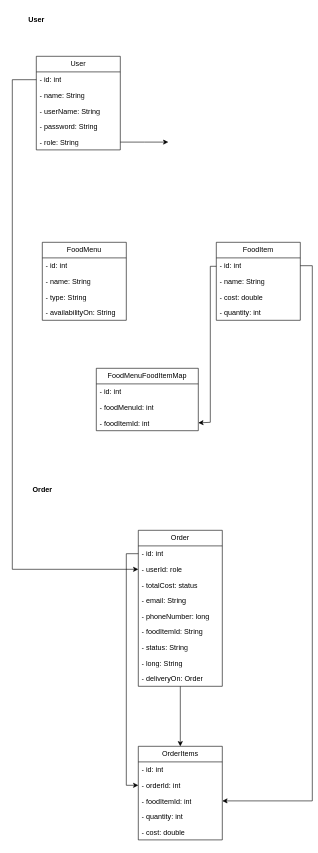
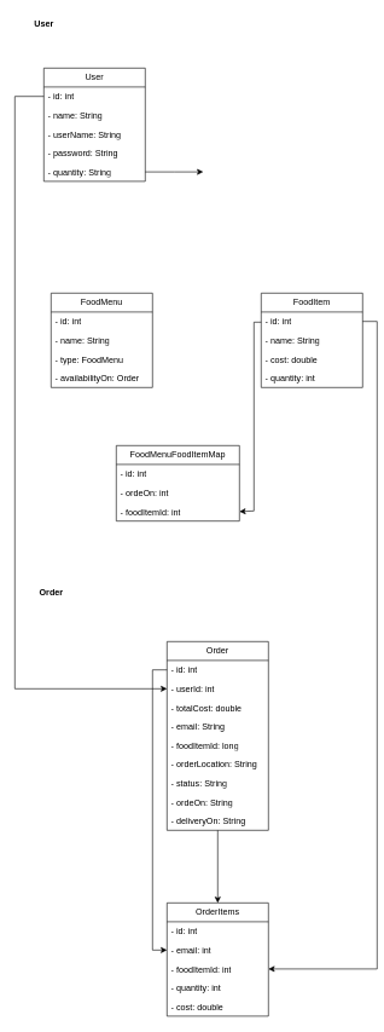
- <mxCell id="43" value="- role: String" style="text;strokeColor=none;fillColor=none;align=left;verticalAlign=top;spacingLeft=4;spacingRight=4;overflow=hidden;rotatable=0;points=[[0,0.5],[1,0.5]];portConstraint=eastwest;whiteSpace=wrap;html=1;" parent="37" vertex="1"><mxGeometry y="130" width="140" height="26" as="geometry" /></mxCell>
+ <mxCell id="43" value="- quantity: String" style="text;strokeColor=none;fillColor=none;align=left;verticalAlign=top;spacingLeft=4;spacingRight=4;overflow=hidden;rotatable=0;points=[[0,0.5],[1,0.5]];portConstraint=eastwest;whiteSpace=wrap;html=1;" parent="37" vertex="1"><mxGeometry y="130" width="140" height="26" as="geometry" /></mxCell>
- <mxCell id="5" value="- type: String" style="text;strokeColor=none;fillColor=none;align=left;verticalAlign=top;spacingLeft=4;spacingRight=4;overflow=hidden;rotatable=0;points=[[0,0.5],[1,0.5]];portConstraint=eastwest;whiteSpace=wrap;html=1;" parent="2" vertex="1"><mxGeometry y="78" width="140" height="26" as="geometry" /></mxCell>
+ <mxCell id="5" value="- type: FoodMenu" style="text;strokeColor=none;fillColor=none;align=left;verticalAlign=top;spacingLeft=4;spacingRight=4;overflow=hidden;rotatable=0;points=[[0,0.5],[1,0.5]];portConstraint=eastwest;whiteSpace=wrap;html=1;" parent="2" vertex="1"><mxGeometry y="78" width="140" height="26" as="geometry" /></mxCell>
- <mxCell id="6" value="- availabilityOn: String" style="text;strokeColor=none;fillColor=none;align=left;verticalAlign=top;spacingLeft=4;spacingRight=4;overflow=hidden;rotatable=0;points=[[0,0.5],[1,0.5]];portConstraint=eastwest;whiteSpace=wrap;html=1;" parent="2" vertex="1"><mxGeometry y="104" width="140" height="26" as="geometry" /></mxCell>
+ <mxCell id="6" value="- availabilityOn: Order" style="text;strokeColor=none;fillColor=none;align=left;verticalAlign=top;spacingLeft=4;spacingRight=4;overflow=hidden;rotatable=0;points=[[0,0.5],[1,0.5]];portConstraint=eastwest;whiteSpace=wrap;html=1;" parent="2" vertex="1"><mxGeometry y="104" width="140" height="26" as="geometry" /></mxCell>
- <mxCell id="15" value="- foodMenuId: int" style="text;strokeColor=none;fillColor=none;align=left;verticalAlign=top;spacingLeft=4;spacingRight=4;overflow=hidden;rotatable=0;points=[[0,0.5],[1,0.5]];portConstraint=eastwest;whiteSpace=wrap;html=1;" parent="13" vertex="1"><mxGeometry y="52" width="170" height="26" as="geometry" /></mxCell>
+ <mxCell id="15" value="- ordeOn: int" style="text;strokeColor=none;fillColor=none;align=left;verticalAlign=top;spacingLeft=4;spacingRight=4;overflow=hidden;rotatable=0;points=[[0,0.5],[1,0.5]];portConstraint=eastwest;whiteSpace=wrap;html=1;" parent="13" vertex="1"><mxGeometry y="52" width="170" height="26" as="geometry" /></mxCell>
- <mxCell id="21" value="- userId: role" style="text;strokeColor=none;fillColor=none;align=left;verticalAlign=top;spacingLeft=4;spacingRight=4;overflow=hidden;rotatable=0;points=[[0,0.5],[1,0.5]];portConstraint=eastwest;whiteSpace=wrap;html=1;" parent="19" vertex="1"><mxGeometry y="52" width="140" height="26" as="geometry" /></mxCell>
+ <mxCell id="21" value="- userId: int" style="text;strokeColor=none;fillColor=none;align=left;verticalAlign=top;spacingLeft=4;spacingRight=4;overflow=hidden;rotatable=0;points=[[0,0.5],[1,0.5]];portConstraint=eastwest;whiteSpace=wrap;html=1;" parent="19" vertex="1"><mxGeometry y="52" width="140" height="26" as="geometry" /></mxCell>
- <mxCell id="22" value="- totalCost: status" style="text;strokeColor=none;fillColor=none;align=left;verticalAlign=top;spacingLeft=4;spacingRight=4;overflow=hidden;rotatable=0;points=[[0,0.5],[1,0.5]];portConstraint=eastwest;whiteSpace=wrap;html=1;" parent="19" vertex="1"><mxGeometry y="78" width="140" height="26" as="geometry" /></mxCell>
+ <mxCell id="22" value="- totalCost: double" style="text;strokeColor=none;fillColor=none;align=left;verticalAlign=top;spacingLeft=4;spacingRight=4;overflow=hidden;rotatable=0;points=[[0,0.5],[1,0.5]];portConstraint=eastwest;whiteSpace=wrap;html=1;" parent="19" vertex="1"><mxGeometry y="78" width="140" height="26" as="geometry" /></mxCell>
- <mxCell id="24" value="- phoneNumber: long" style="text;strokeColor=none;fillColor=none;align=left;verticalAlign=top;spacingLeft=4;spacingRight=4;overflow=hidden;rotatable=0;points=[[0,0.5],[1,0.5]];portConstraint=eastwest;whiteSpace=wrap;html=1;" parent="19" vertex="1"><mxGeometry y="130" width="140" height="26" as="geometry" /></mxCell>
+ <mxCell id="24" value="- foodItemId: long" style="text;strokeColor=none;fillColor=none;align=left;verticalAlign=top;spacingLeft=4;spacingRight=4;overflow=hidden;rotatable=0;points=[[0,0.5],[1,0.5]];portConstraint=eastwest;whiteSpace=wrap;html=1;" parent="19" vertex="1"><mxGeometry y="130" width="140" height="26" as="geometry" /></mxCell>
- <mxCell id="25" value="- foodItemId: String" style="text;strokeColor=none;fillColor=none;align=left;verticalAlign=top;spacingLeft=4;spacingRight=4;overflow=hidden;rotatable=0;points=[[0,0.5],[1,0.5]];portConstraint=eastwest;whiteSpace=wrap;html=1;" parent="19" vertex="1"><mxGeometry y="156" width="140" height="26" as="geometry" /></mxCell>
+ <mxCell id="25" value="- orderLocation: String" style="text;strokeColor=none;fillColor=none;align=left;verticalAlign=top;spacingLeft=4;spacingRight=4;overflow=hidden;rotatable=0;points=[[0,0.5],[1,0.5]];portConstraint=eastwest;whiteSpace=wrap;html=1;" parent="19" vertex="1"><mxGeometry y="156" width="140" height="26" as="geometry" /></mxCell>
- <mxCell id="27" value="- long: String" style="text;strokeColor=none;fillColor=none;align=left;verticalAlign=top;spacingLeft=4;spacingRight=4;overflow=hidden;rotatable=0;points=[[0,0.5],[1,0.5]];portConstraint=eastwest;whiteSpace=wrap;html=1;" parent="19" vertex="1"><mxGeometry y="208" width="140" height="26" as="geometry" /></mxCell>
+ <mxCell id="27" value="- ordeOn: String" style="text;strokeColor=none;fillColor=none;align=left;verticalAlign=top;spacingLeft=4;spacingRight=4;overflow=hidden;rotatable=0;points=[[0,0.5],[1,0.5]];portConstraint=eastwest;whiteSpace=wrap;html=1;" parent="19" vertex="1"><mxGeometry y="208" width="140" height="26" as="geometry" /></mxCell>
- <mxCell id="28" value="- deliveryOn: Order" style="text;strokeColor=none;fillColor=none;align=left;verticalAlign=top;spacingLeft=4;spacingRight=4;overflow=hidden;rotatable=0;points=[[0,0.5],[1,0.5]];portConstraint=eastwest;whiteSpace=wrap;html=1;" parent="19" vertex="1"><mxGeometry y="234" width="140" height="26" as="geometry" /></mxCell>
+ <mxCell id="28" value="- deliveryOn: String" style="text;strokeColor=none;fillColor=none;align=left;verticalAlign=top;spacingLeft=4;spacingRight=4;overflow=hidden;rotatable=0;points=[[0,0.5],[1,0.5]];portConstraint=eastwest;whiteSpace=wrap;html=1;" parent="19" vertex="1"><mxGeometry y="234" width="140" height="26" as="geometry" /></mxCell>
- <mxCell id="31" value="- orderId: int" style="text;strokeColor=none;fillColor=none;align=left;verticalAlign=top;spacingLeft=4;spacingRight=4;overflow=hidden;rotatable=0;points=[[0,0.5],[1,0.5]];portConstraint=eastwest;whiteSpace=wrap;html=1;" parent="29" vertex="1"><mxGeometry y="52" width="140" height="26" as="geometry" /></mxCell>
+ <mxCell id="31" value="- email: int" style="text;strokeColor=none;fillColor=none;align=left;verticalAlign=top;spacingLeft=4;spacingRight=4;overflow=hidden;rotatable=0;points=[[0,0.5],[1,0.5]];portConstraint=eastwest;whiteSpace=wrap;html=1;" parent="29" vertex="1"><mxGeometry y="52" width="140" height="26" as="geometry" /></mxCell>
